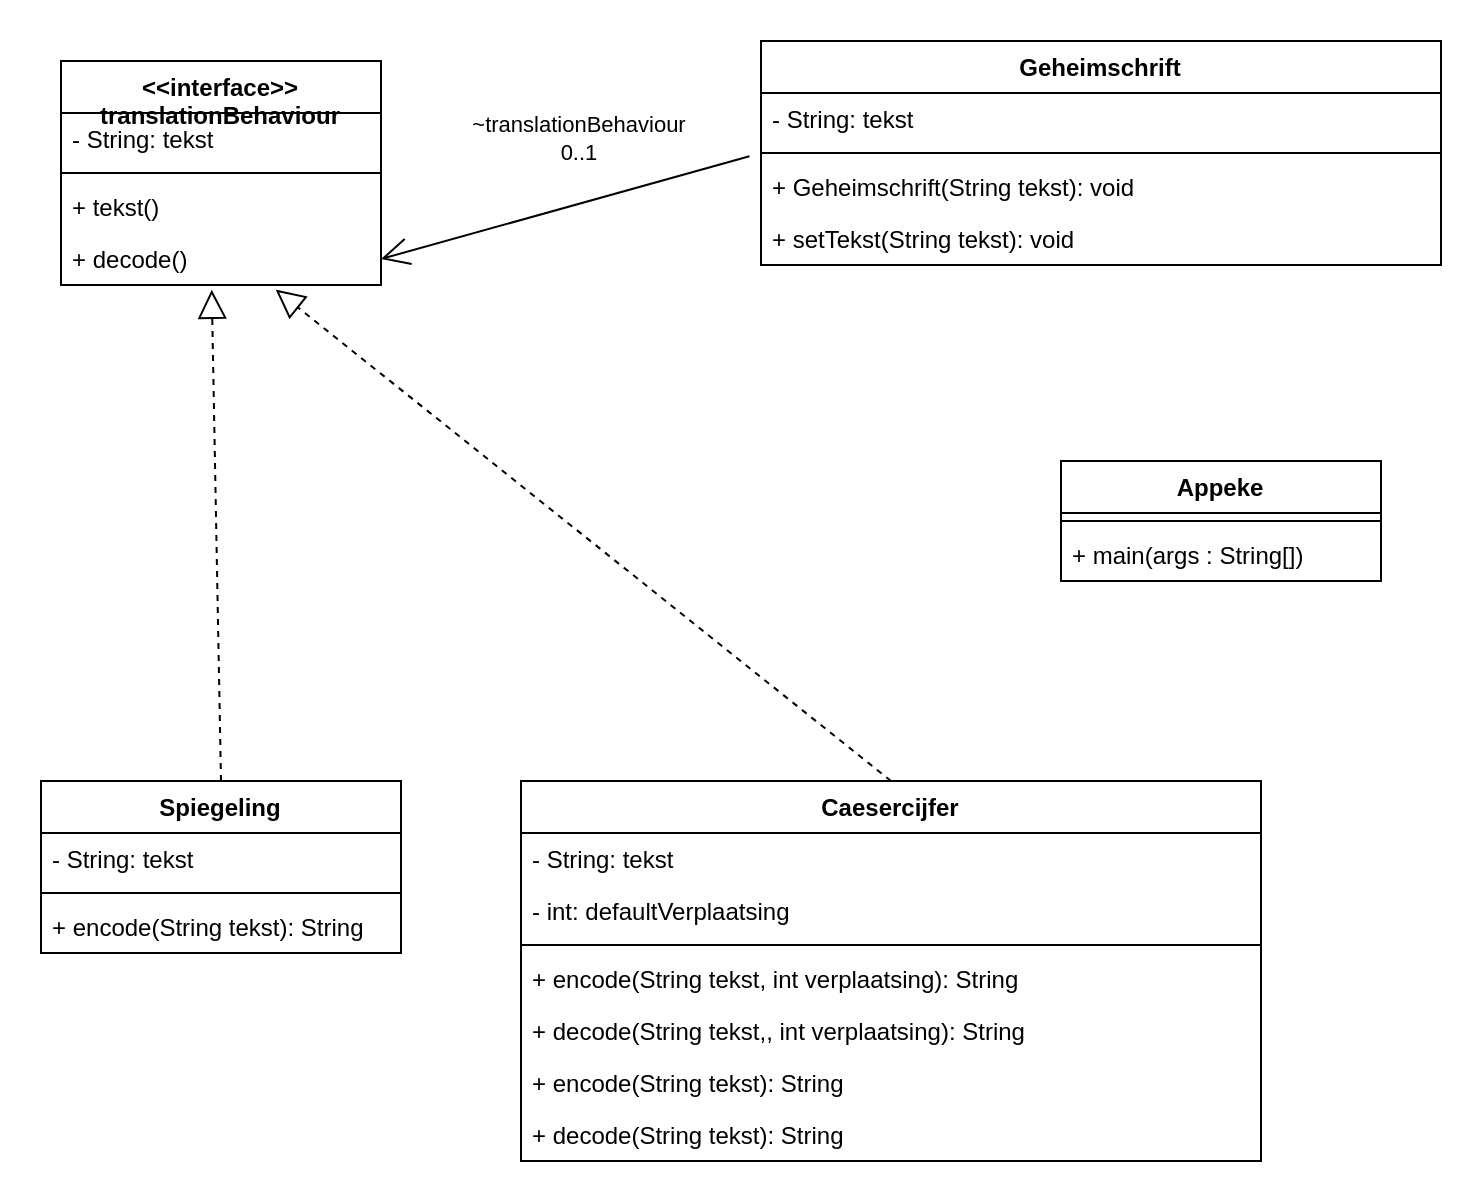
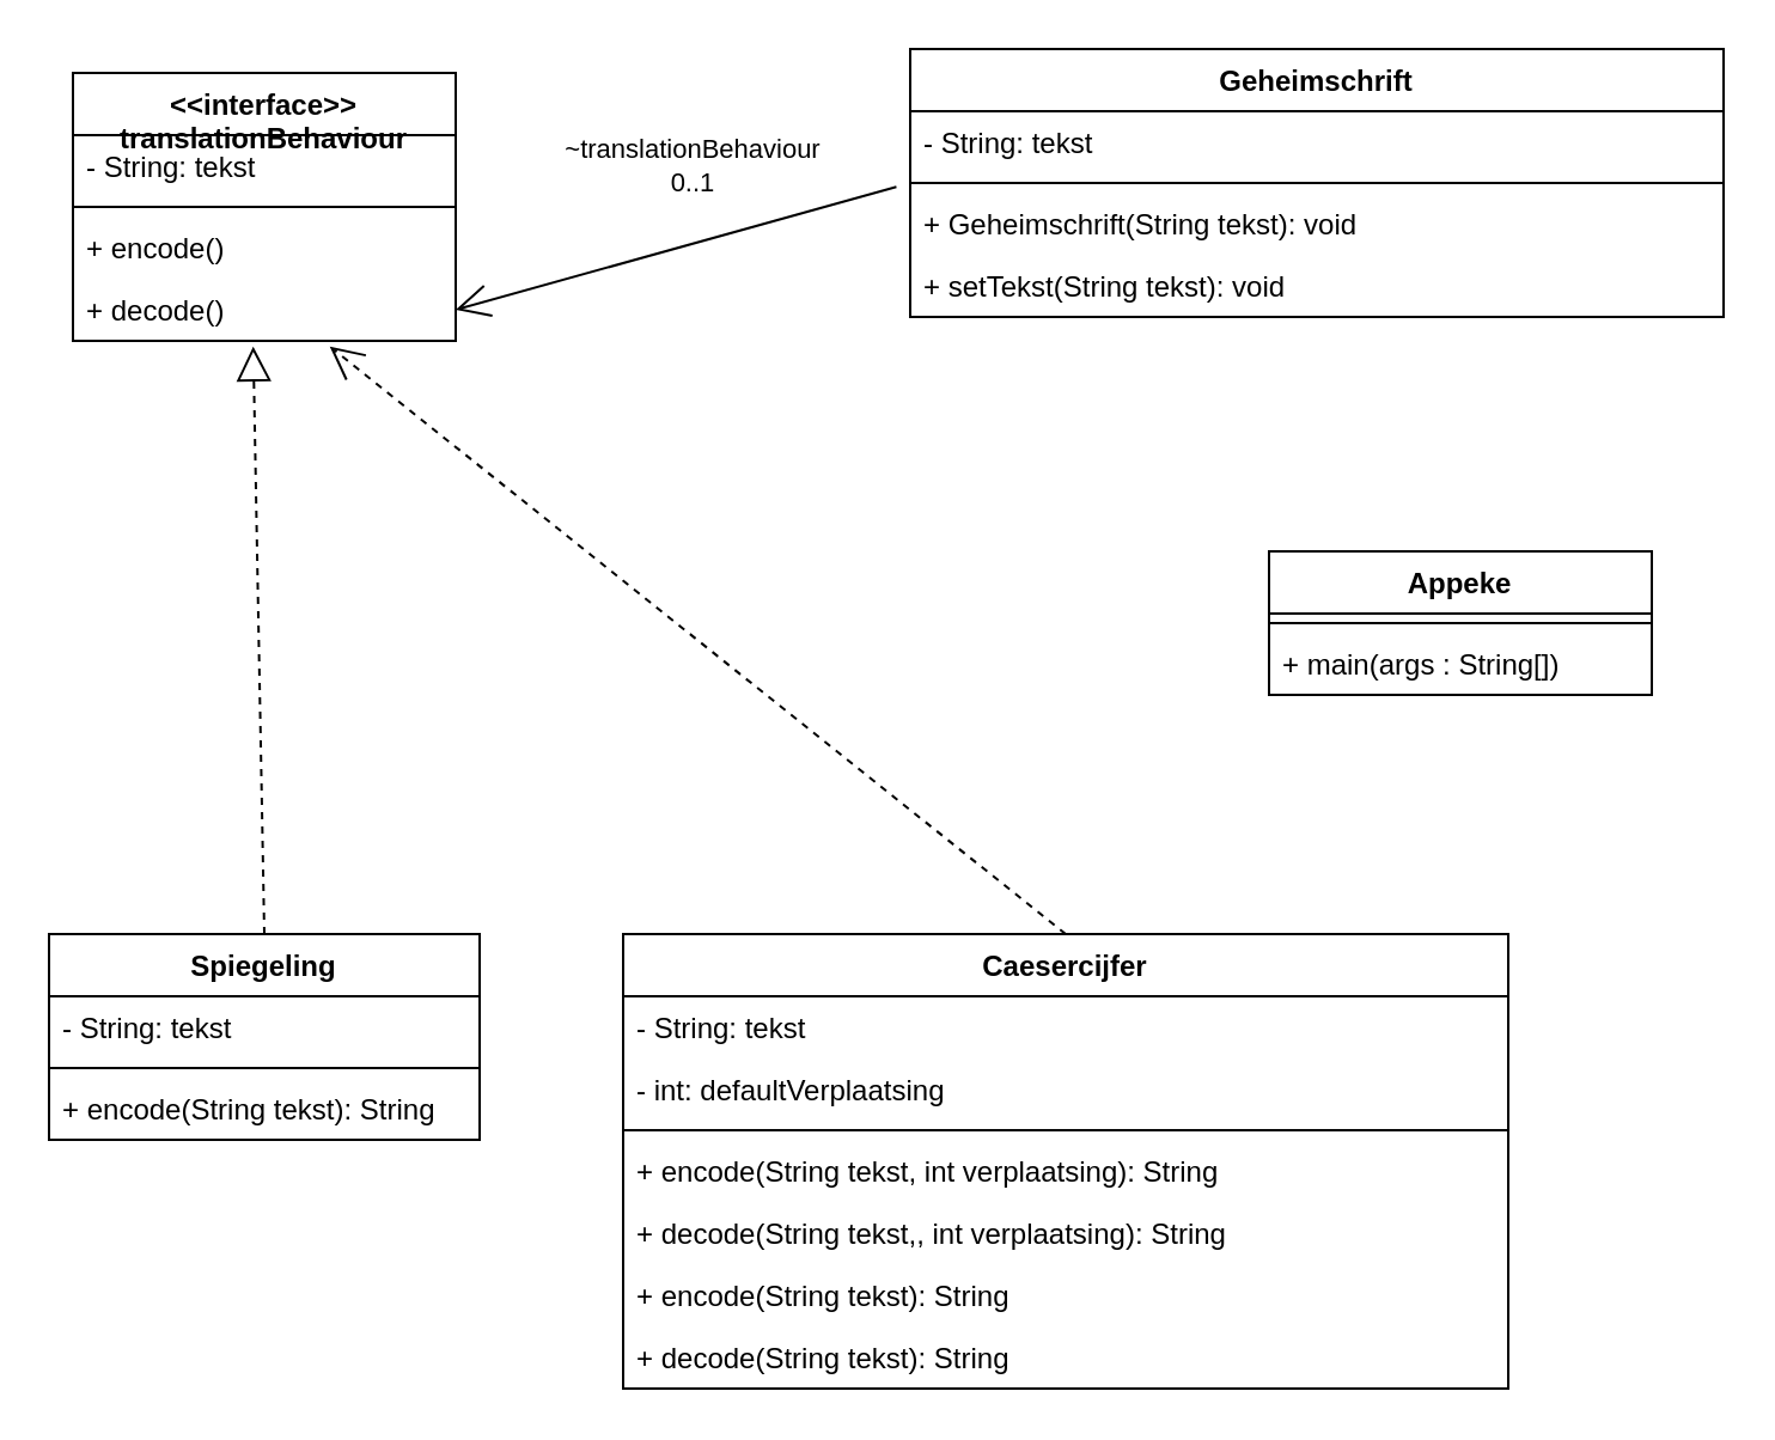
- <mxCell id="21" value="+ tekst()" style="text;strokeColor=none;fillColor=none;align=left;verticalAlign=top;spacingLeft=4;spacingRight=4;overflow=hidden;rotatable=0;points=[[0,0.5],[1,0.5]];portConstraint=eastwest;" vertex="1" parent="18"><mxGeometry y="60" width="160" height="26" as="geometry" /></mxCell>
+ <mxCell id="21" value="+ encode()" style="text;strokeColor=none;fillColor=none;align=left;verticalAlign=top;spacingLeft=4;spacingRight=4;overflow=hidden;rotatable=0;points=[[0,0.5],[1,0.5]];portConstraint=eastwest;" vertex="1" parent="18"><mxGeometry y="60" width="160" height="26" as="geometry" /></mxCell>
- <mxCell id="28" value="" style="endArrow=block;dashed=1;endFill=0;endSize=12;html=1;rounded=0;exitX=0.5;exitY=0;exitDx=0;exitDy=0;entryX=0.671;entryY=1.09;entryDx=0;entryDy=0;entryPerimeter=0;" edge="1" parent="1" source="10" target="22"><mxGeometry width="160" relative="1" as="geometry"><mxPoint x="310" y="300" as="sourcePoint" /><mxPoint x="134" y="170.99" as="targetPoint" /></mxGeometry></mxCell>
+ <mxCell id="28" value="" style="endArrow=open;dashed=1;endFill=0;endSize=12;html=1;rounded=0;exitX=0.5;exitY=0;exitDx=0;exitDy=0;entryX=0.671;entryY=1.09;entryDx=0;entryDy=0;entryPerimeter=0;" edge="1" parent="1" source="10" target="22"><mxGeometry width="160" relative="1" as="geometry"><mxPoint x="310" y="300" as="sourcePoint" /><mxPoint x="134" y="170.99" as="targetPoint" /></mxGeometry></mxCell>
